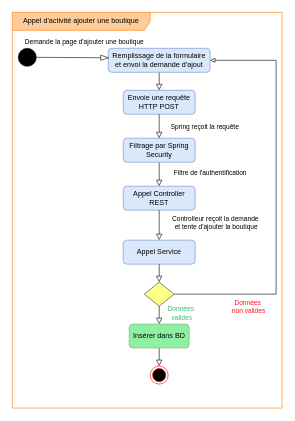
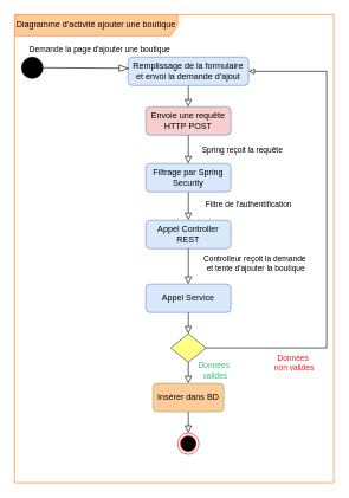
- <mxCell id="13" value="Appel d'activité ajouter une boutique" style="shape=umlFrame;whiteSpace=wrap;html=1;pointerEvents=0;width=230;height=30;fillColor=#ffcc99;strokeColor=#ff7800;" vertex="1" parent="1"><mxGeometry y="20" width="450" height="660" as="geometry" x="20" /></mxCell>
+ <mxCell id="13" value="Diagramme d'activité ajouter une boutique" style="shape=umlFrame;whiteSpace=wrap;html=1;pointerEvents=0;width=230;height=30;fillColor=#ffcc99;strokeColor=#ff7800;" vertex="1" parent="1"><mxGeometry y="20" width="450" height="660" as="geometry" x="20" /></mxCell>
- <mxCell id="14" value="Envoie une requête HTTP POST" style="rounded=1;whiteSpace=wrap;html=1;fontSize=12;glass=0;strokeWidth=1;shadow=0;fillColor=#dae8fc;strokeColor=#6c8ebf;" vertex="1" parent="1"><mxGeometry x="205" y="150" width="120" height="40" as="geometry" /></mxCell>
+ <mxCell id="14" value="Envoie une requête HTTP POST" style="rounded=1;whiteSpace=wrap;html=1;fontSize=12;glass=0;strokeWidth=1;shadow=0;fillColor=#f8cecc;strokeColor=#6c8ebf;" vertex="1" parent="1"><mxGeometry x="205" y="150" width="120" height="40" as="geometry" /></mxCell>
- <mxCell id="23" value="Insérer dans BD" style="rounded=1;whiteSpace=wrap;html=1;fontSize=12;glass=0;strokeWidth=1;shadow=0;strokeColor=#82b366;fillColor=#8ff0a4;" vertex="1" parent="1"><mxGeometry x="215" y="540" width="100" height="40" as="geometry" /></mxCell>
+ <mxCell id="23" value="Insérer dans BD" style="rounded=1;whiteSpace=wrap;html=1;fontSize=12;glass=0;strokeWidth=1;shadow=0;strokeColor=#82b366;fillColor=#ffcc99;" vertex="1" parent="1"><mxGeometry x="215" y="540" width="100" height="40" as="geometry" /></mxCell>
